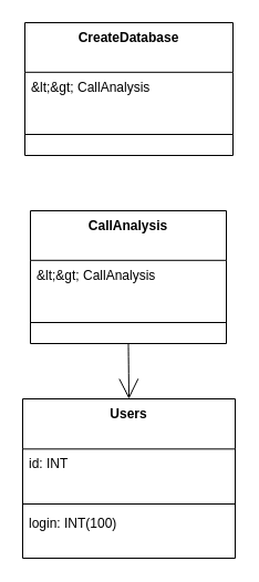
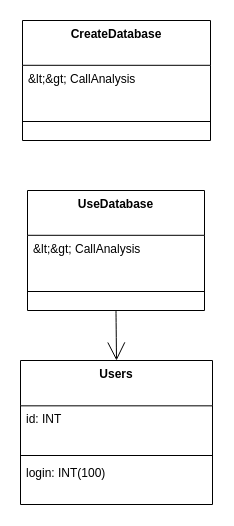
- <mxCell id="5" value="CallAnalysis" style="swimlane;fontStyle=1;align=center;verticalAlign=top;childLayout=stackLayout;horizontal=1;startSize=44.8;horizontalStack=0;resizeParent=1;resizeParentMax=0;resizeLast=0;collapsible=0;marginBottom=0;" vertex="1" parent="1"><mxGeometry x="27" y="190" width="177" height="120" as="geometry" /></mxCell>
+ <mxCell id="5" value="UseDatabase" style="swimlane;fontStyle=1;align=center;verticalAlign=top;childLayout=stackLayout;horizontal=1;startSize=44.8;horizontalStack=0;resizeParent=1;resizeParentMax=0;resizeLast=0;collapsible=0;marginBottom=0;" vertex="1" parent="1"><mxGeometry x="27" y="190" width="177" height="120" as="geometry" /></mxCell>
